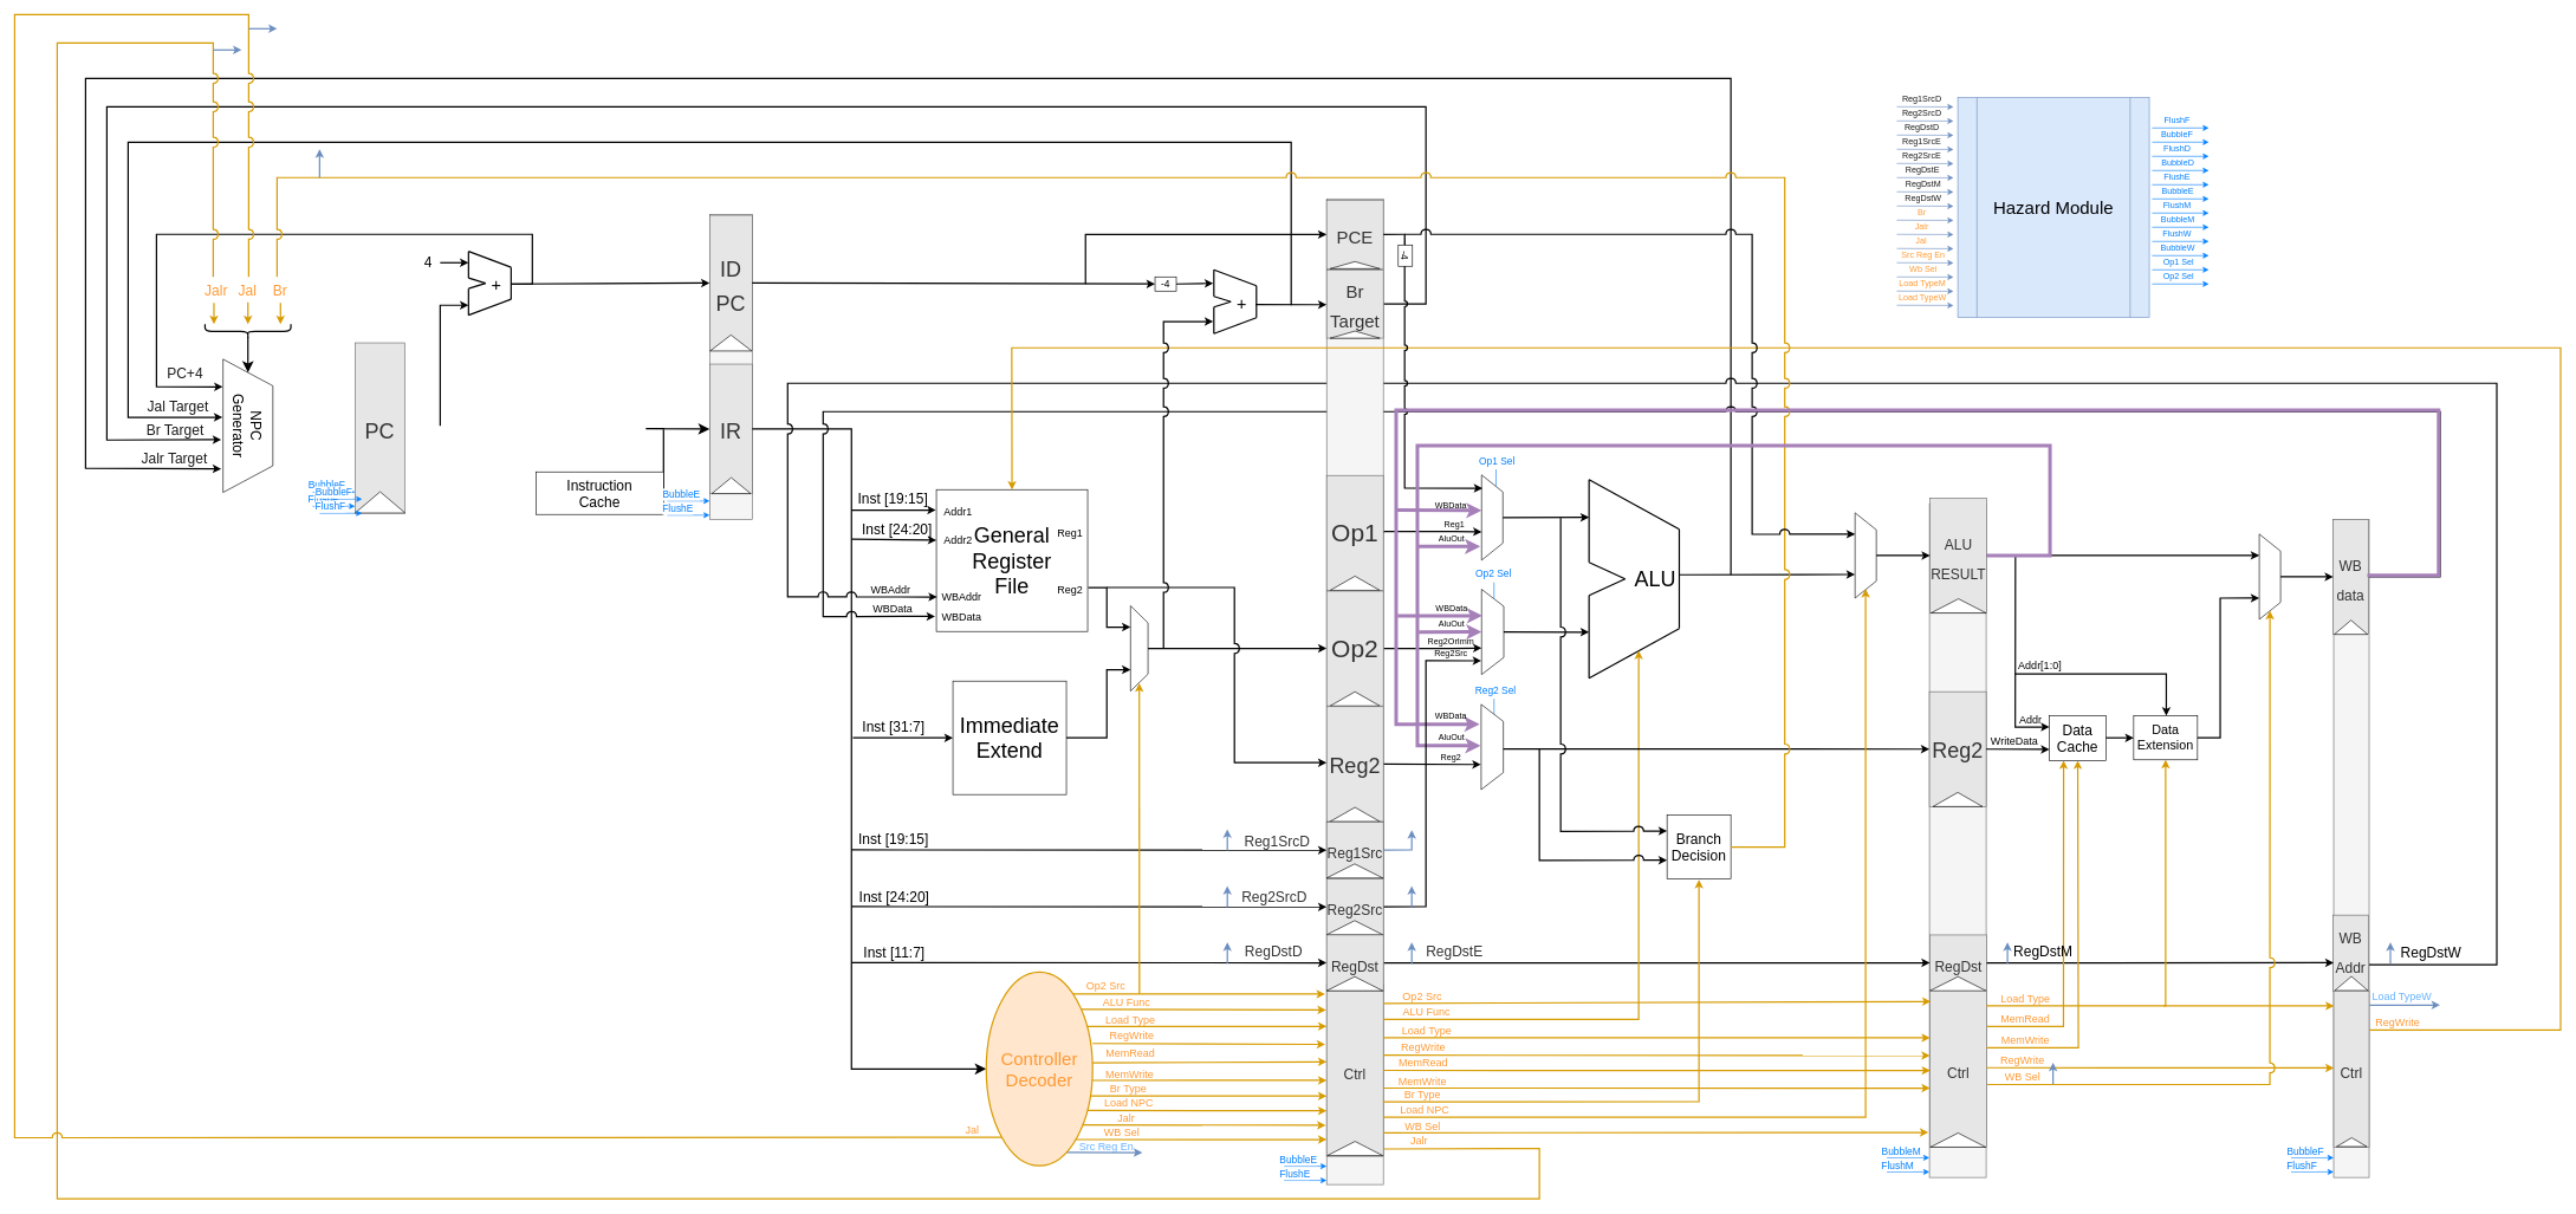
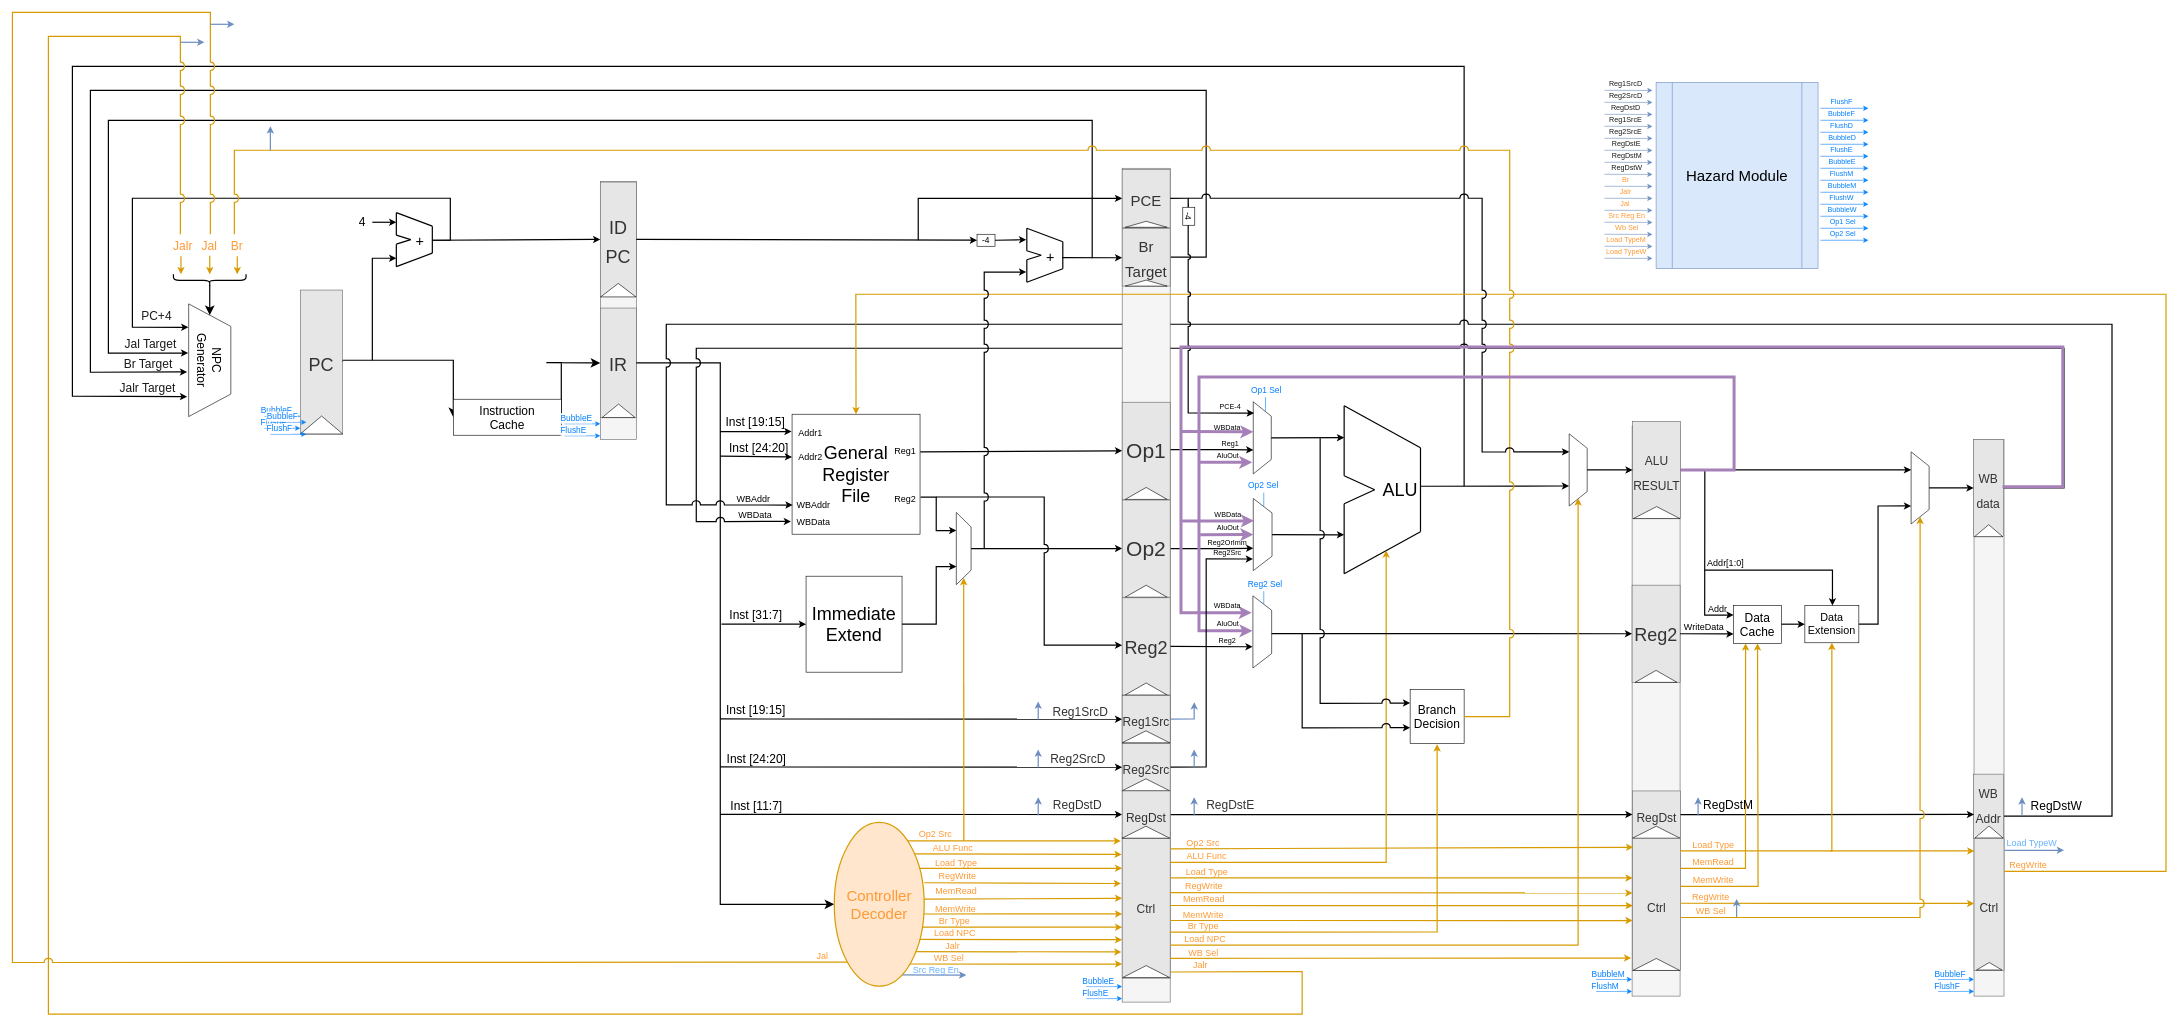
+ <mxCell id="36" style="edgeStyle=orthogonalEdgeStyle;rounded=0;orthogonalLoop=1;jettySize=auto;html=1;exitX=1;exitY=0.5;exitDx=0;exitDy=0;endSize=10;strokeWidth=2;fontSize=20;entryX=0;entryY=0.5;entryDx=0;entryDy=0;" parent="1" source="57" target="55" edge="1"><mxGeometry relative="1" as="geometry"><mxPoint x="720" y="603" as="targetPoint" /><Array as="points"><mxPoint x="710" y="600" /><mxPoint x="710" y="600" /></Array></mxGeometry></mxCell>
+ <mxCell id="217" value="PCE-4" style="text;html=1;align=center;verticalAlign=middle;resizable=0;points=[];autosize=1;fontSize=12;fontColor=#000000;labelBackgroundColor=#ffffff;" parent="1" vertex="1"><mxGeometry x="2025" y="667" width="50" height="20" as="geometry" /></mxCell>
+ <mxCell id="78" value="" style="endArrow=classic;html=1;strokeWidth=2;fontSize=35;exitX=1.002;exitY=0.314;exitDx=0;exitDy=0;exitPerimeter=0;entryX=0;entryY=0.5;entryDx=0;entryDy=0;" parent="1" source="63" target="276" edge="1"><mxGeometry width="50" height="50" relative="1" as="geometry"><mxPoint x="1686" y="750" as="sourcePoint" /><mxPoint x="1736" y="700" as="targetPoint" /></mxGeometry></mxCell>
